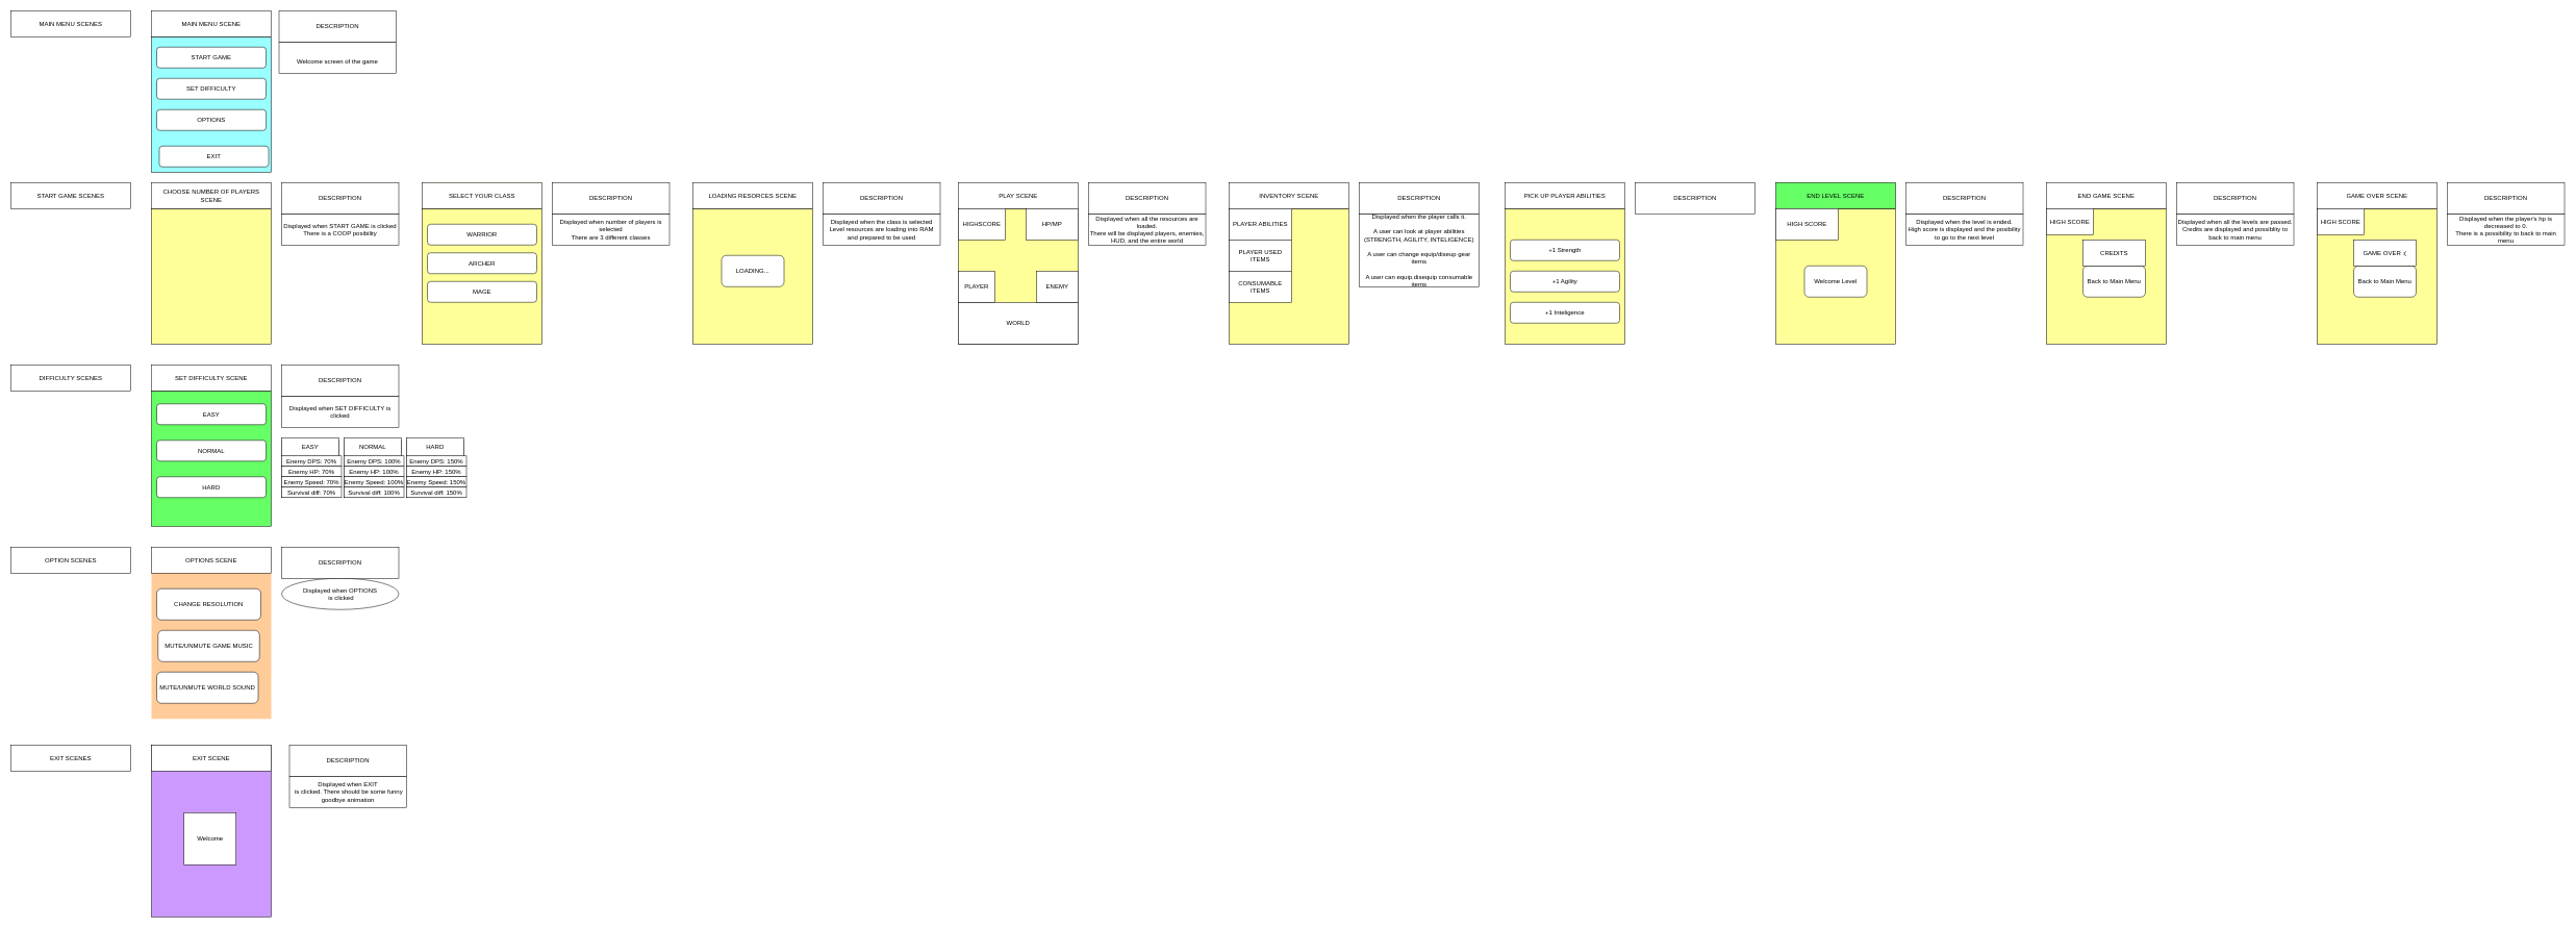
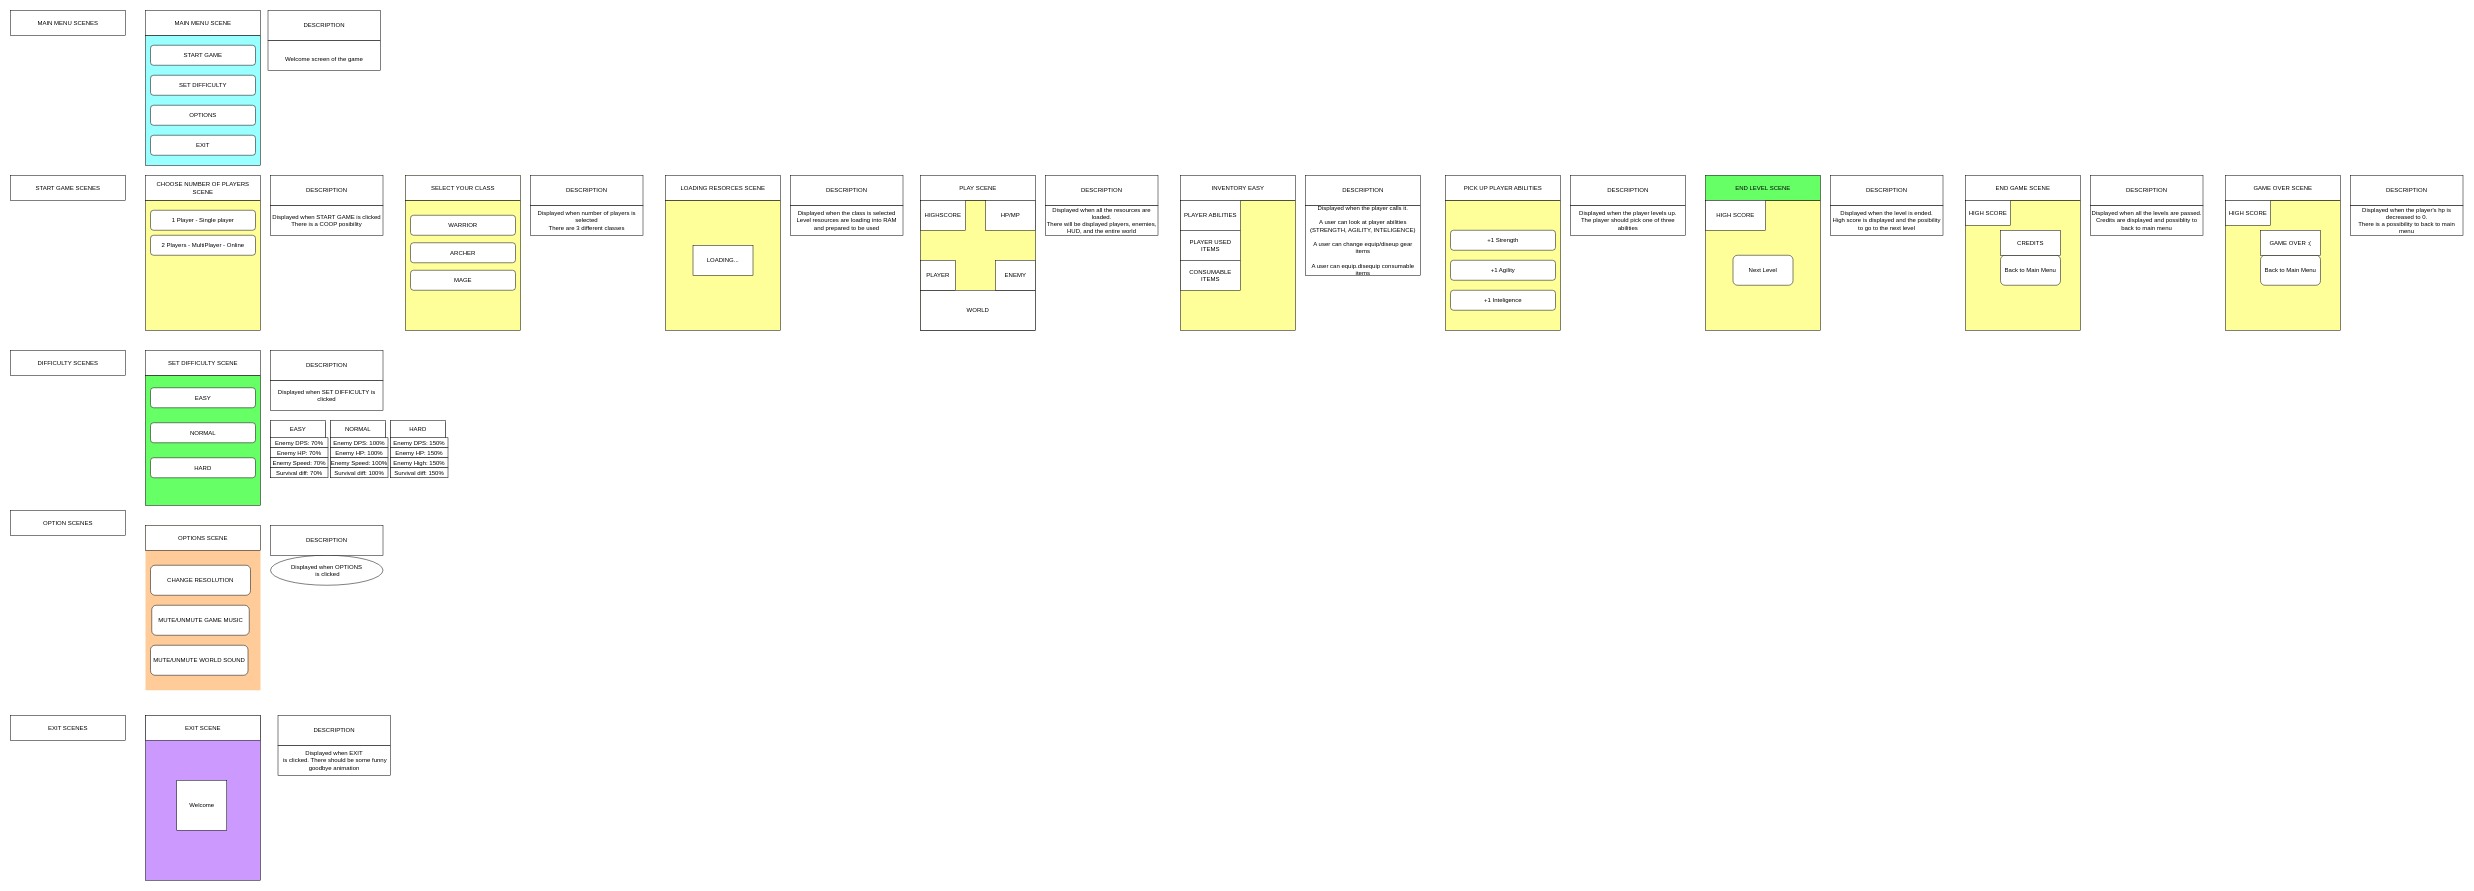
- <mxCell id="7" value="EXIT" style="rounded=1;whiteSpace=wrap;html=1;" vertex="1" parent="1"><mxGeometry x="305" y="280" width="210" height="40" as="geometry" /></mxCell>
+ <mxCell id="7" value="EXIT" style="rounded=1;whiteSpace=wrap;html=1;" vertex="1" parent="1"><mxGeometry x="300" y="270" width="210" height="40" as="geometry" /></mxCell>
- <mxCell id="101" value="INVENTORY SCENE" style="rounded=0;whiteSpace=wrap;html=1;" vertex="1" parent="99"><mxGeometry width="230" height="50" as="geometry" /></mxCell>
+ <mxCell id="101" value="INVENTORY EASY" style="rounded=0;whiteSpace=wrap;html=1;" vertex="1" parent="99"><mxGeometry width="230" height="50" as="geometry" /></mxCell>
+ <mxCell id="11" value="1 Player - Single player" style="rounded=1;whiteSpace=wrap;html=1;" vertex="1" parent="1"><mxGeometry x="300" y="420" width="210" height="40" as="geometry" /></mxCell>
+ <mxCell id="143" value="Displayed when the player levels up.&lt;br&gt;The player should pick one of three abilities" style="rounded=0;whiteSpace=wrap;html=1;" vertex="1" parent="142"><mxGeometry y="60" width="230" height="60" as="geometry" /></mxCell>
+ <mxCell id="10" value="2 Players - MultiPlayer - Online" style="rounded=1;whiteSpace=wrap;html=1;" vertex="1" parent="1"><mxGeometry x="300" y="470" width="210" height="40" as="geometry" /></mxCell>
- <mxCell id="15" value="LOADING..." style="whiteSpace=wrap;html=1;rounded=1;" vertex="1" parent="12"><mxGeometry x="55" y="140" width="120" height="60" as="geometry" /></mxCell>
+ <mxCell id="15" value="LOADING..." style="rounded=0;whiteSpace=wrap;html=1;" vertex="1" parent="12"><mxGeometry x="55" y="140" width="120" height="60" as="geometry" /></mxCell>
- <mxCell id="113" value="Welcome Level" style="rounded=1;whiteSpace=wrap;html=1;" vertex="1" parent="109"><mxGeometry x="55" y="160" width="120" height="60" as="geometry" /></mxCell>
+ <mxCell id="113" value="Next Level" style="rounded=1;whiteSpace=wrap;html=1;" vertex="1" parent="109"><mxGeometry x="55" y="160" width="120" height="60" as="geometry" /></mxCell>
- <mxCell id="59" value="Enemy Speed: 150%" style="rounded=0;whiteSpace=wrap;html=1;" vertex="1" parent="56"><mxGeometry y="40" width="115" height="20" as="geometry" /></mxCell>
+ <mxCell id="59" value="Enemy High: 150%" style="rounded=0;whiteSpace=wrap;html=1;" vertex="1" parent="56"><mxGeometry y="40" width="115" height="20" as="geometry" /></mxCell>
- <mxCell id="62" value="OPTION SCENES" style="rounded=0;whiteSpace=wrap;html=1;" vertex="1" parent="1"><mxGeometry x="20" y="1050" width="230" height="50" as="geometry" /></mxCell>
+ <mxCell id="62" value="OPTION SCENES" style="rounded=0;whiteSpace=wrap;html=1;" vertex="1" parent="1"><mxGeometry x="20" y="1020" width="230" height="50" as="geometry" /></mxCell>
